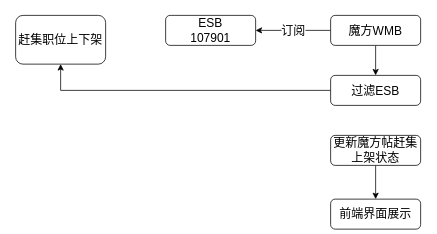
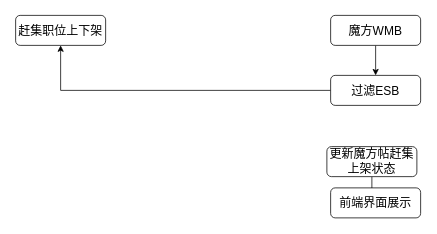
- <mxCell id="3" value="ESB&lt;br&gt;107901" style="rounded=1;whiteSpace=wrap;html=1;fontSize=16;" vertex="1" parent="1"><mxGeometry x="220" y="20" width="120" height="40" as="geometry" /></mxCell>
- <mxCell id="4" value="订阅" style="edgeStyle=orthogonalEdgeStyle;rounded=0;orthogonalLoop=1;jettySize=auto;html=1;entryX=1;entryY=0.5;entryDx=0;entryDy=0;fontSize=16;" edge="1" parent="1" source="6" target="3"><mxGeometry relative="1" as="geometry"><Array as="points"><mxPoint x="380" y="40" /><mxPoint x="380" y="40" /></Array><mxPoint as="offset" /></mxGeometry></mxCell>
- <mxCell id="2" value="赶集职位上下架" style="rounded=1;whiteSpace=wrap;html=1;fontSize=16;" vertex="1" parent="1"><mxGeometry x="20" y="20" width="120" height="65" as="geometry" /></mxCell>
+ <mxCell id="2" value="赶集职位上下架" style="rounded=1;whiteSpace=wrap;html=1;fontSize=16;" vertex="1" parent="1"><mxGeometry x="20" y="20" width="120" height="40" as="geometry" /></mxCell>
- <mxCell id="10" value="更新魔方帖赶集上架状态" style="rounded=1;whiteSpace=wrap;html=1;fontSize=16;" vertex="1" parent="1"><mxGeometry x="440" y="180" width="120" height="40" as="geometry" /></mxCell>
+ <mxCell id="10" value="更新魔方帖赶集上架状态" style="rounded=1;whiteSpace=wrap;html=1;fontSize=16;" vertex="1" parent="1"><mxGeometry x="435" y="195" width="120" height="40" as="geometry" /></mxCell>
- <mxCell id="11" value="前端界面展示" style="rounded=1;whiteSpace=wrap;html=1;fontSize=16;" vertex="1" parent="1"><mxGeometry x="440" y="265" width="120" height="40" as="geometry" /></mxCell>
+ <mxCell id="11" value="前端界面展示" style="rounded=1;whiteSpace=wrap;html=1;fontSize=16;" vertex="1" parent="1"><mxGeometry x="440" y="250" width="120" height="40" as="geometry" /></mxCell>
